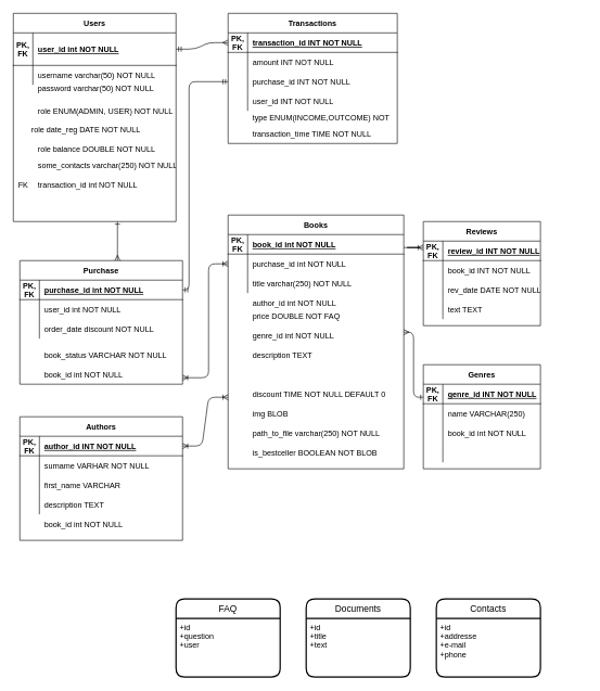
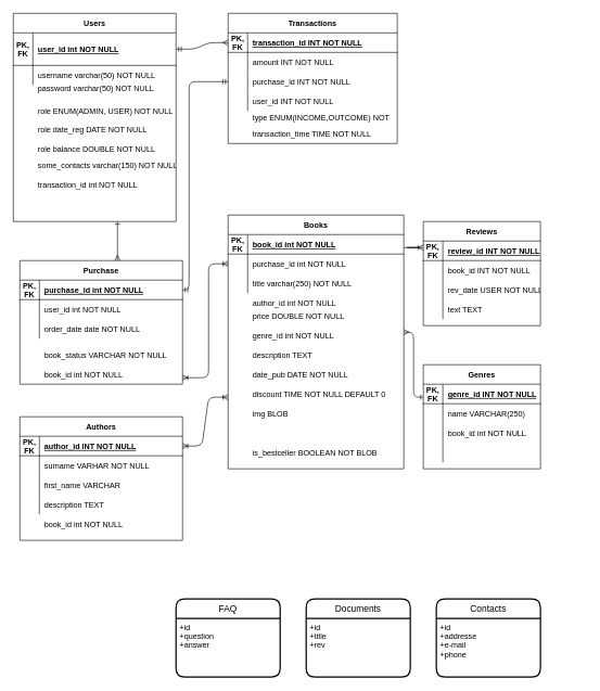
- <mxCell id="31" value="role date_reg DATE NOT NULL" style="shape=partialRectangle;overflow=hidden;connectable=0;fillColor=none;top=0;left=0;bottom=0;right=0;align=left;spacingLeft=6;" parent="1" vertex="1"><mxGeometry x="40" y="189" width="220" height="20" as="geometry" /></mxCell>
+ <mxCell id="31" value="role date_reg DATE NOT NULL" style="shape=partialRectangle;overflow=hidden;connectable=0;fillColor=none;top=0;left=0;bottom=0;right=0;align=left;spacingLeft=6;" parent="1" vertex="1"><mxGeometry x="50" y="189" width="220" height="20" as="geometry" /></mxCell>
- <mxCell id="33" value="some_contacts varchar(250) NOT NULL" style="shape=partialRectangle;overflow=hidden;connectable=0;fillColor=none;top=0;left=0;bottom=0;right=0;align=left;spacingLeft=6;" parent="1" vertex="1"><mxGeometry x="50" y="239" width="220" height="30" as="geometry" /></mxCell>
+ <mxCell id="33" value="some_contacts varchar(150) NOT NULL" style="shape=partialRectangle;overflow=hidden;connectable=0;fillColor=none;top=0;left=0;bottom=0;right=0;align=left;spacingLeft=6;" parent="1" vertex="1"><mxGeometry x="50" y="239" width="220" height="30" as="geometry" /></mxCell>
- <mxCell id="121" value="FK" style="text;html=1;align=center;verticalAlign=middle;resizable=0;points=[];autosize=1;" vertex="1" parent="1"><mxGeometry x="20" y="274" width="30" height="20" as="geometry" /></mxCell>
- <mxCell id="81" value="rev_date DATE NOT NULL" style="shape=partialRectangle;connectable=0;fillColor=none;top=0;left=0;bottom=0;right=0;align=left;spacingLeft=6;overflow=hidden;" parent="79" vertex="1"><mxGeometry x="30" width="150" height="30" as="geometry" /></mxCell>
+ <mxCell id="81" value="rev_date USER NOT NULL" style="shape=partialRectangle;connectable=0;fillColor=none;top=0;left=0;bottom=0;right=0;align=left;spacingLeft=6;overflow=hidden;" parent="79" vertex="1"><mxGeometry x="30" width="150" height="30" as="geometry" /></mxCell>
- <mxCell id="37" value="price DOUBLE NOT FAQ" style="shape=partialRectangle;overflow=hidden;connectable=0;fillColor=none;top=0;left=0;bottom=0;right=0;align=left;spacingLeft=6;" parent="1" vertex="1"><mxGeometry x="380" y="470" width="220" height="30" as="geometry" /></mxCell>
+ <mxCell id="37" value="price DOUBLE NOT NULL" style="shape=partialRectangle;overflow=hidden;connectable=0;fillColor=none;top=0;left=0;bottom=0;right=0;align=left;spacingLeft=6;" parent="1" vertex="1"><mxGeometry x="380" y="470" width="220" height="30" as="geometry" /></mxCell>
- <mxCell id="11" value="order_date discount NOT NULL" style="shape=partialRectangle;overflow=hidden;connectable=0;fillColor=none;top=0;left=0;bottom=0;right=0;align=left;spacingLeft=6;" parent="9" vertex="1"><mxGeometry x="30" width="220" height="30" as="geometry" /></mxCell>
+ <mxCell id="11" value="order_date date NOT NULL" style="shape=partialRectangle;overflow=hidden;connectable=0;fillColor=none;top=0;left=0;bottom=0;right=0;align=left;spacingLeft=6;" parent="9" vertex="1"><mxGeometry x="30" width="220" height="30" as="geometry" /></mxCell>
+ <mxCell id="41" value="date_pub DATE NOT NULL" style="shape=partialRectangle;overflow=hidden;connectable=0;fillColor=none;top=0;left=0;bottom=0;right=0;align=left;spacingLeft=6;" parent="1" vertex="1"><mxGeometry x="380" y="560" width="220" height="30" as="geometry" /></mxCell>
- <mxCell id="44" value="path_to_file varchar(250) NOT NULL" style="shape=partialRectangle;overflow=hidden;connectable=0;fillColor=none;top=0;left=0;bottom=0;right=0;align=left;spacingLeft=6;" parent="1" vertex="1"><mxGeometry x="380" y="650" width="240" height="30" as="geometry" /></mxCell>
- <mxCell id="99" value="+id&#10;+question&#10;+user" style="align=left;strokeColor=none;fillColor=none;spacingLeft=4;fontSize=12;verticalAlign=top;resizable=0;rotatable=0;part=1;" parent="98" vertex="1"><mxGeometry y="30" width="160" height="90" as="geometry" /></mxCell>
+ <mxCell id="99" value="+id&#10;+question&#10;+answer" style="align=left;strokeColor=none;fillColor=none;spacingLeft=4;fontSize=12;verticalAlign=top;resizable=0;rotatable=0;part=1;" parent="98" vertex="1"><mxGeometry y="30" width="160" height="90" as="geometry" /></mxCell>
- <mxCell id="101" value="+id&#10;+title&#10;+text" style="align=left;strokeColor=none;fillColor=none;spacingLeft=4;fontSize=12;verticalAlign=top;resizable=0;rotatable=0;part=1;" parent="100" vertex="1"><mxGeometry y="30" width="160" height="90" as="geometry" /></mxCell>
+ <mxCell id="101" value="+id&#10;+title&#10;+rev" style="align=left;strokeColor=none;fillColor=none;spacingLeft=4;fontSize=12;verticalAlign=top;resizable=0;rotatable=0;part=1;" parent="100" vertex="1"><mxGeometry y="30" width="160" height="90" as="geometry" /></mxCell>
